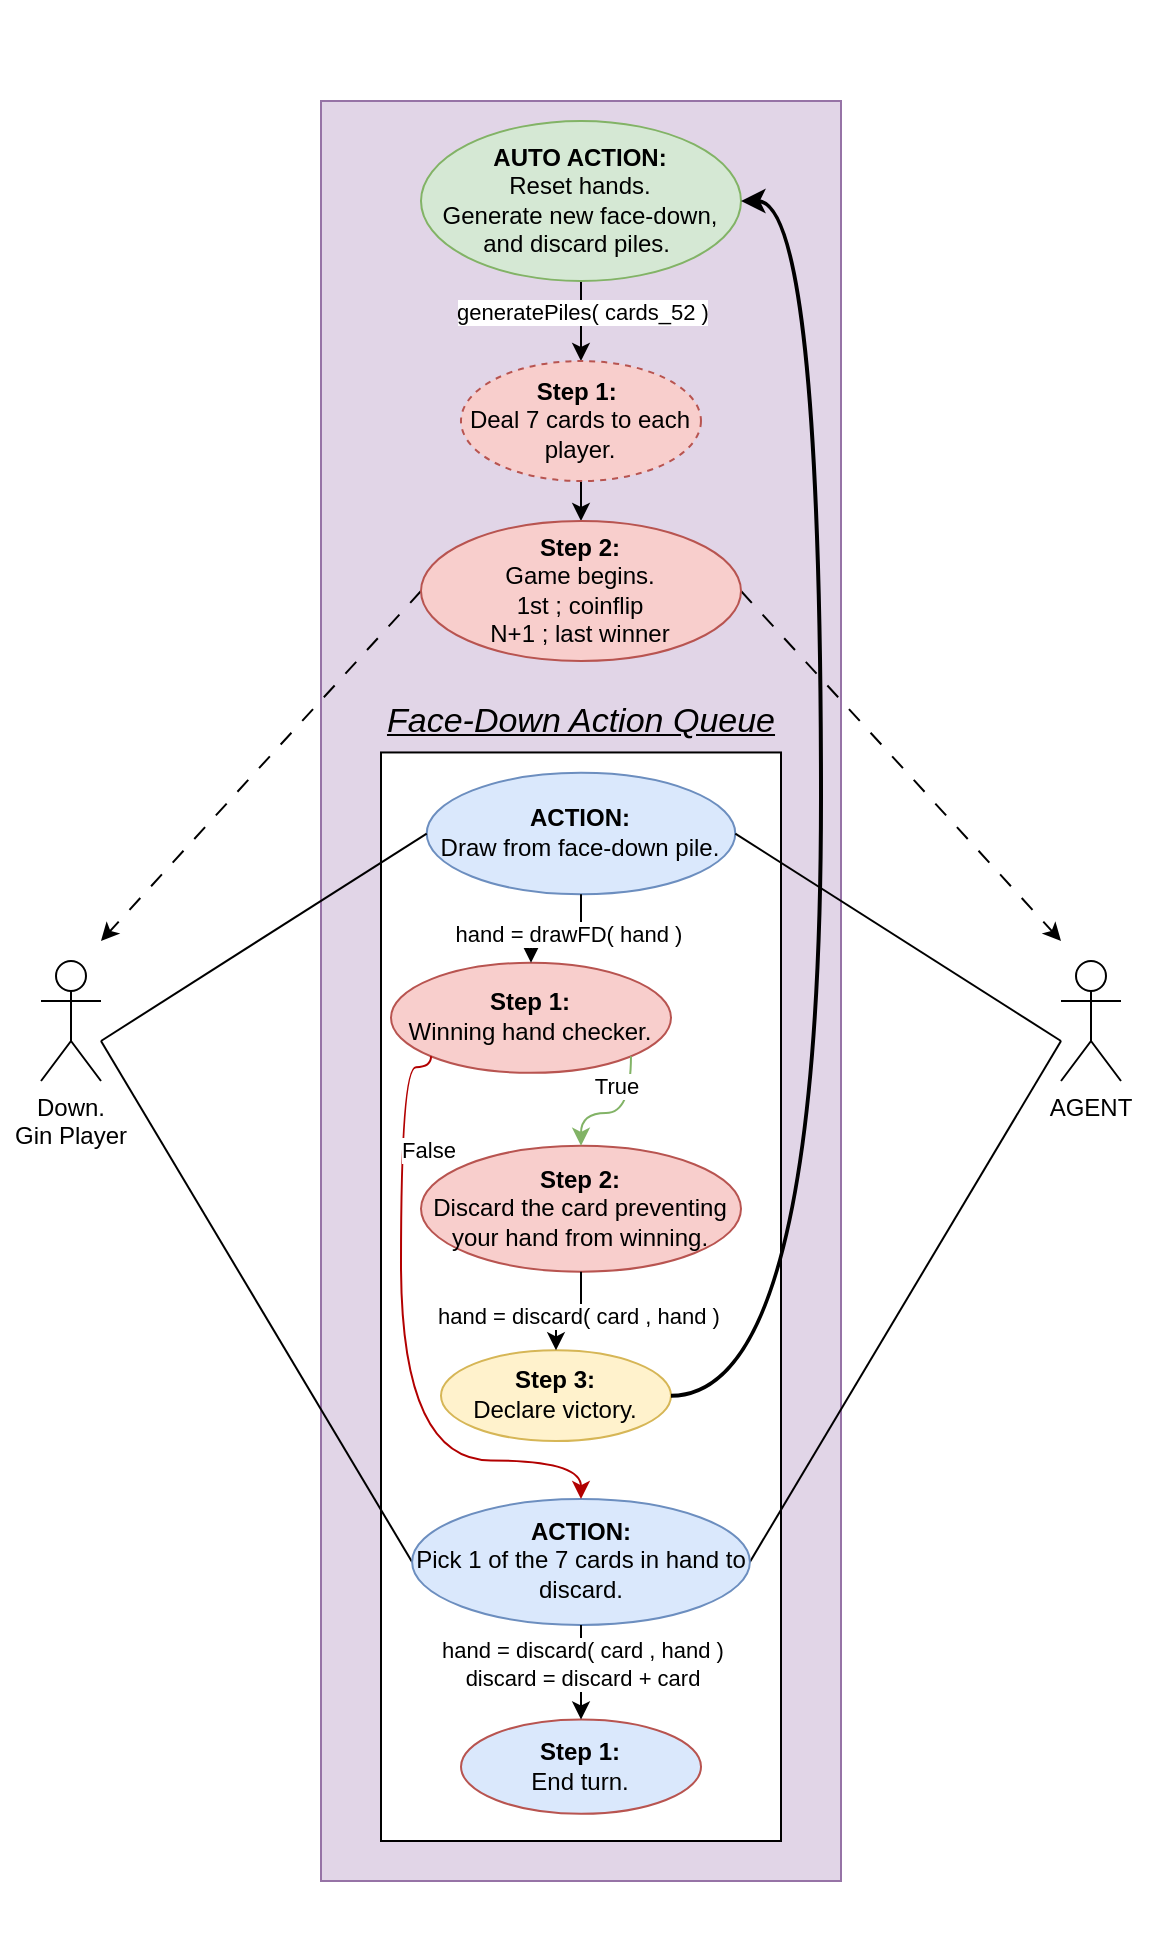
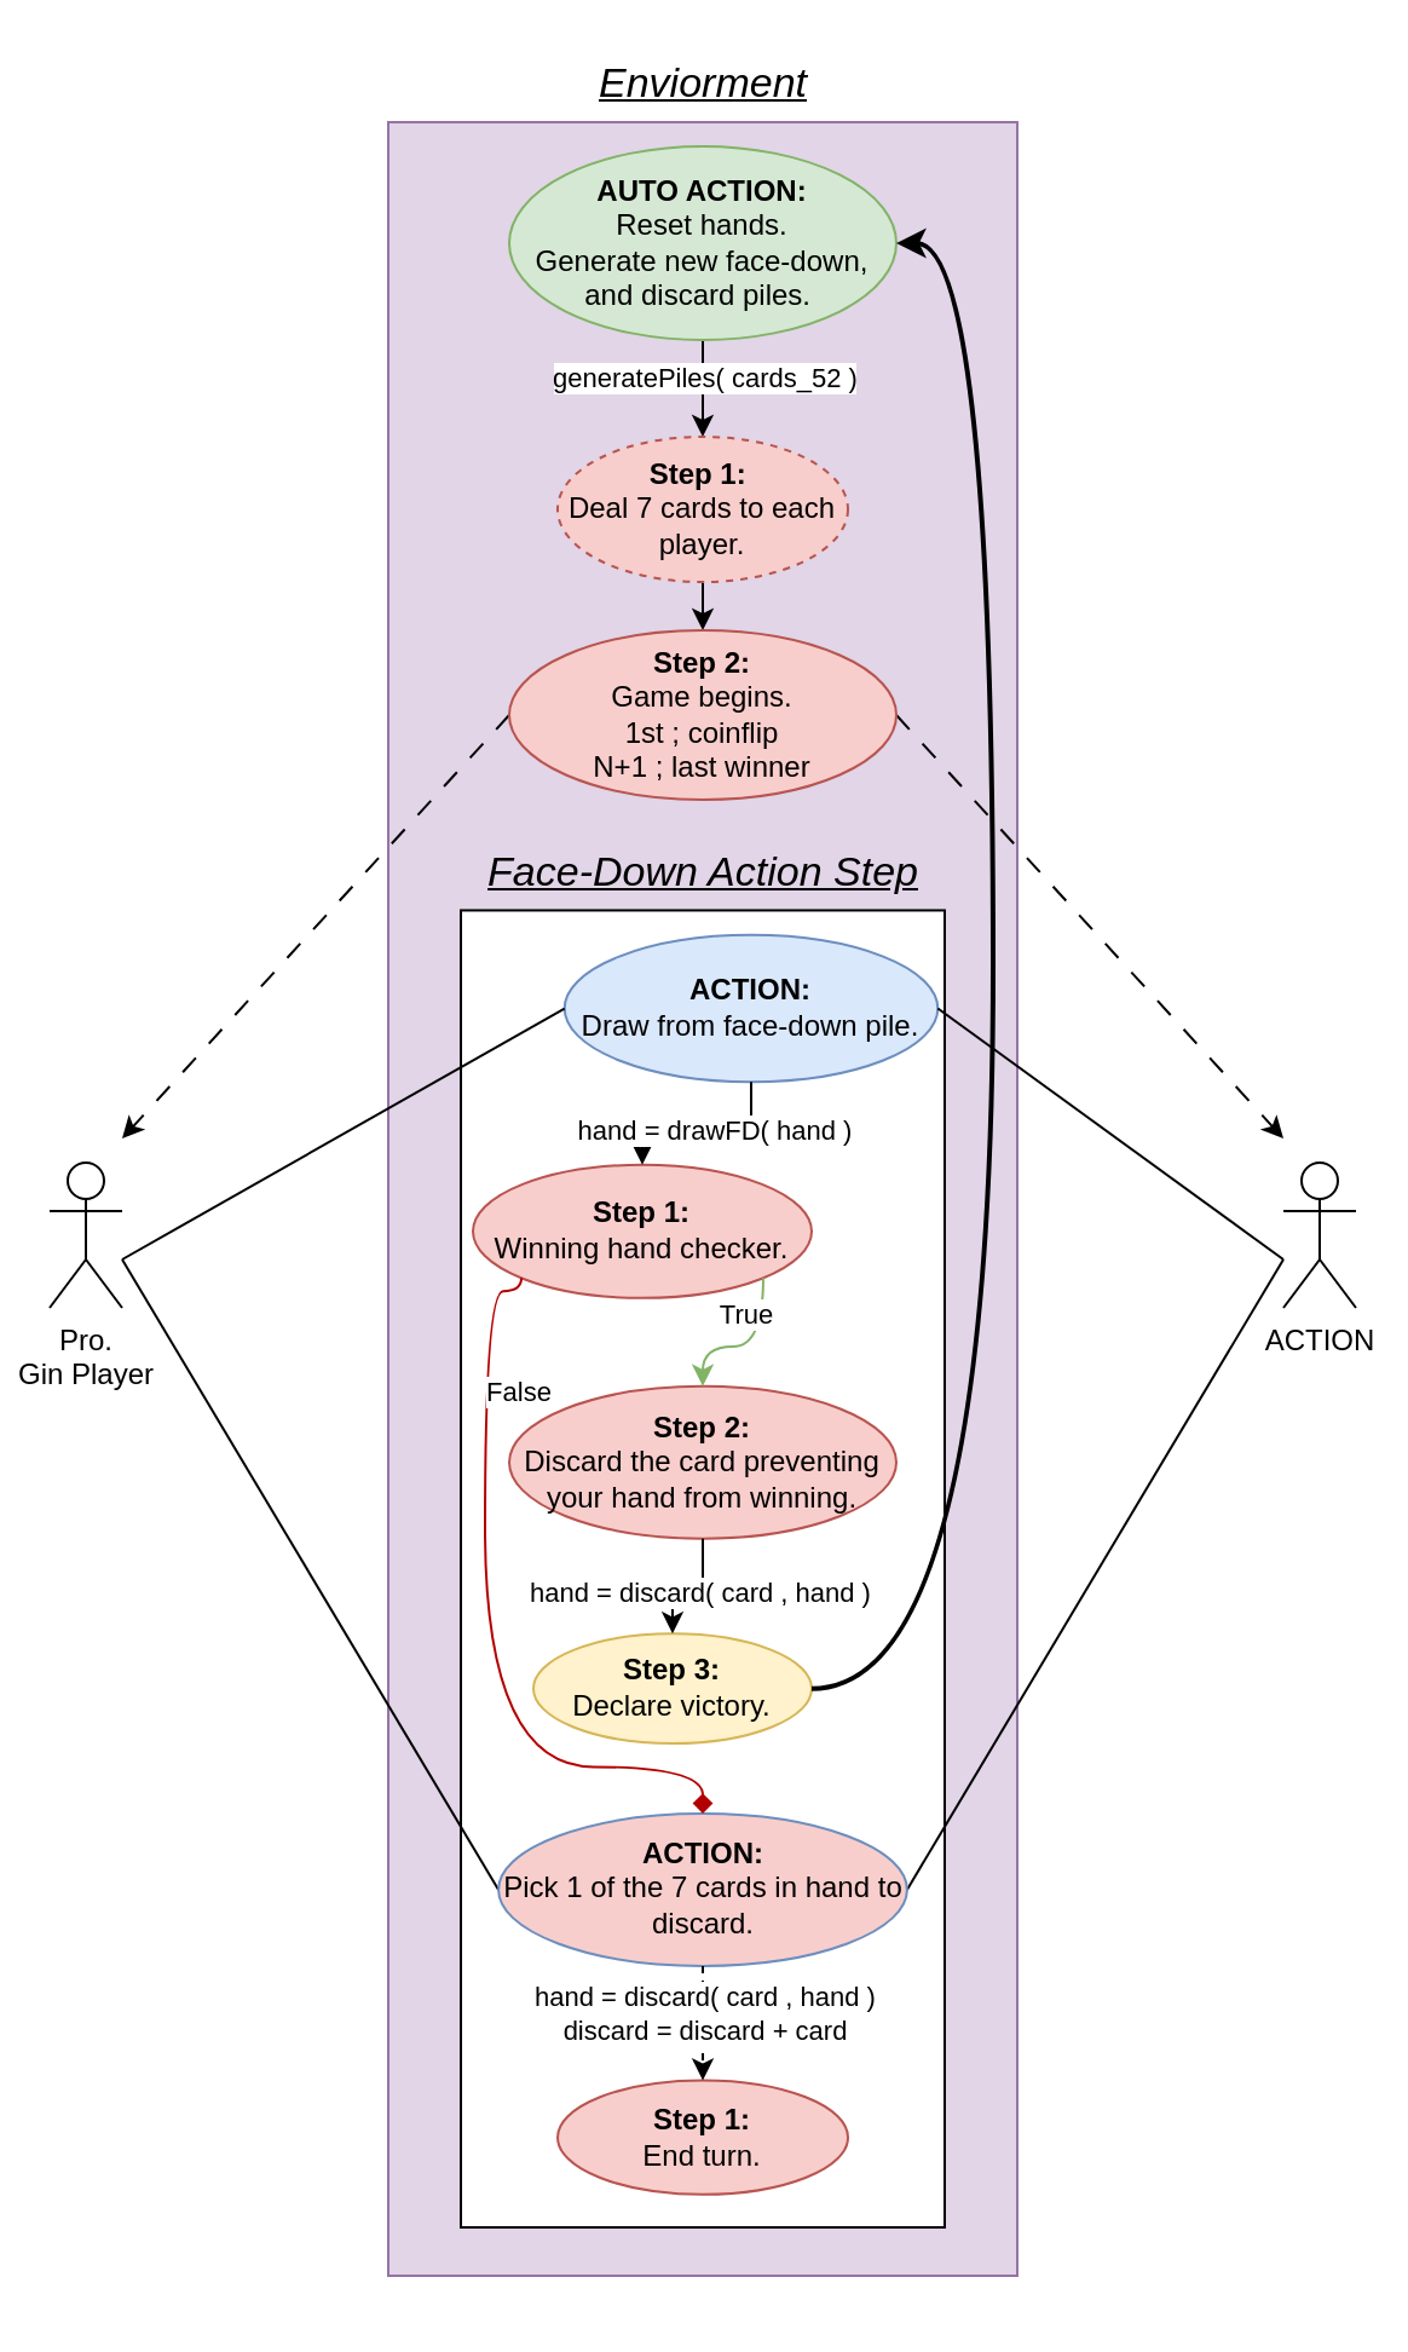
+ <mxCell id="4" value="&lt;font size=&quot;1&quot; style=&quot;&quot;&gt;&lt;u style=&quot;&quot;&gt;&lt;i style=&quot;font-size: 17px;&quot;&gt;Enviorment&lt;/i&gt;&lt;/u&gt;&lt;/font&gt;" style="text;html=1;align=center;verticalAlign=middle;resizable=0;points=[];autosize=1;strokeColor=none;fillColor=none;" vertex="1" parent="1"><mxGeometry x="235" width="110" height="30" as="geometry" y="20" /></mxCell>
- <mxCell id="35" value="&lt;span style=&quot;font-size: 17px;&quot;&gt;&lt;i&gt;&lt;u&gt;Face-Down Action Queue&lt;/u&gt;&lt;/i&gt;&lt;/span&gt;" style="text;html=1;align=center;verticalAlign=middle;resizable=0;points=[];autosize=1;strokeColor=none;fillColor=none;" vertex="1" parent="1"><mxGeometry x="179.99" y="346.27" width="220" height="30" as="geometry" /></mxCell>
+ <mxCell id="35" value="&lt;span style=&quot;font-size: 17px;&quot;&gt;&lt;i&gt;&lt;u&gt;Face-Down Action Step&lt;/u&gt;&lt;/i&gt;&lt;/span&gt;" style="text;html=1;align=center;verticalAlign=middle;resizable=0;points=[];autosize=1;strokeColor=none;fillColor=none;" vertex="1" parent="1"><mxGeometry x="179.99" y="346.27" width="220" height="30" as="geometry" /></mxCell>
- <mxCell id="7" value="&lt;b&gt;ACTION:&lt;/b&gt;&lt;br&gt;Draw from face-down pile." style="ellipse;whiteSpace=wrap;html=1;fillColor=#dae8fc;strokeColor=#6c8ebf;" vertex="1" parent="5"><mxGeometry x="22.86" y="25.934" width="154.29" height="60.686" as="geometry" /></mxCell>
+ <mxCell id="7" value="&lt;b&gt;ACTION:&lt;/b&gt;&lt;br&gt;Draw from face-down pile." style="ellipse;whiteSpace=wrap;html=1;fillColor=#dae8fc;strokeColor=#6c8ebf;" vertex="1" parent="5"><mxGeometry x="42.86" y="25.934" width="154.29" height="60.686" as="geometry" /></mxCell>
- <mxCell id="34" value="AGENT" style="shape=umlActor;verticalLabelPosition=bottom;verticalAlign=top;html=1;outlineConnect=0;" vertex="1" parent="1"><mxGeometry x="530" y="480" width="30" height="60" as="geometry" /></mxCell>
+ <mxCell id="34" value="ACTION" style="shape=umlActor;verticalLabelPosition=bottom;verticalAlign=top;html=1;outlineConnect=0;" vertex="1" parent="1"><mxGeometry x="530" y="480" width="30" height="60" as="geometry" /></mxCell>
- <mxCell id="3" value="Down.&lt;br&gt;Gin Player" style="shape=umlActor;verticalLabelPosition=bottom;verticalAlign=top;html=1;outlineConnect=0;" vertex="1" parent="1"><mxGeometry x="20" y="480" width="30" height="60" as="geometry" /></mxCell>
+ <mxCell id="3" value="Pro.&lt;br&gt;Gin Player" style="shape=umlActor;verticalLabelPosition=bottom;verticalAlign=top;html=1;outlineConnect=0;" vertex="1" parent="1"><mxGeometry x="20" y="480" width="30" height="60" as="geometry" /></mxCell>
- <mxCell id="19" value="" style="edgeStyle=orthogonalEdgeStyle;rounded=0;orthogonalLoop=1;jettySize=auto;html=1;exitX=0;exitY=1;exitDx=0;exitDy=0;curved=1;fillColor=#e51400;strokeColor=#B20000;entryX=0.5;entryY=0;entryDx=0;entryDy=0;" edge="1" parent="5" source="8" target="18"><mxGeometry relative="1" as="geometry"><mxPoint x="-60" y="298.933" as="targetPoint" /><Array as="points"><mxPoint x="10" y="173.067" /><mxPoint x="10" y="369.733" /></Array></mxGeometry></mxCell>
+ <mxCell id="19" value="" style="edgeStyle=orthogonalEdgeStyle;rounded=0;orthogonalLoop=1;jettySize=auto;html=1;exitX=0;exitY=1;exitDx=0;exitDy=0;curved=1;fillColor=#e51400;strokeColor=#B20000;entryX=0.5;entryY=0;entryDx=0;entryDy=0;endArrow=diamond;" edge="1" parent="5" source="8" target="18"><mxGeometry relative="1" as="geometry"><mxPoint x="-60" y="298.933" as="targetPoint" /><Array as="points"><mxPoint x="10" y="173.067" /><mxPoint x="10" y="369.733" /></Array></mxGeometry></mxCell>
- <mxCell id="18" value="&lt;b&gt;ACTION:&lt;/b&gt;&lt;br&gt;&lt;font style=&quot;font-size: 12px;&quot;&gt;Pick 1 of the 7 cards in hand to discard. &lt;br&gt;&lt;/font&gt;" style="ellipse;whiteSpace=wrap;html=1;fillColor=#dae8fc;strokeColor=#6c8ebf;" vertex="1" parent="5"><mxGeometry x="15.55" y="389.013" width="168.89" height="62.933" as="geometry" /></mxCell>
+ <mxCell id="18" value="&lt;b&gt;ACTION:&lt;/b&gt;&lt;br&gt;&lt;font style=&quot;font-size: 12px;&quot;&gt;Pick 1 of the 7 cards in hand to discard. &lt;br&gt;&lt;/font&gt;" style="ellipse;whiteSpace=wrap;html=1;fillColor=#f8cecc;strokeColor=#6c8ebf;" vertex="1" parent="5"><mxGeometry x="15.55" y="389.013" width="168.89" height="62.933" as="geometry" /></mxCell>
- <mxCell id="22" style="edgeStyle=orthogonalEdgeStyle;rounded=0;orthogonalLoop=1;jettySize=auto;html=1;exitX=0.5;exitY=1;exitDx=0;exitDy=0;entryX=0.5;entryY=0;entryDx=0;entryDy=0;" edge="1" parent="5" source="18" target="21"><mxGeometry relative="1" as="geometry" /></mxCell>
+ <mxCell id="22" style="edgeStyle=orthogonalEdgeStyle;rounded=0;orthogonalLoop=1;jettySize=auto;html=1;exitX=0.5;exitY=1;exitDx=0;exitDy=0;entryX=0.5;entryY=0;entryDx=0;entryDy=0;dashed=1;" edge="1" parent="5" source="18" target="21"><mxGeometry relative="1" as="geometry" /></mxCell>
- <mxCell id="21" value="&lt;b&gt;Step 1:&lt;/b&gt;&lt;br&gt;End turn." style="ellipse;whiteSpace=wrap;html=1;fillColor=#dae8fc;strokeColor=#b85450;" vertex="1" parent="5"><mxGeometry x="40.01" y="499.229" width="120" height="47.2" as="geometry" /></mxCell>
+ <mxCell id="21" value="&lt;b&gt;Step 1:&lt;/b&gt;&lt;br&gt;End turn." style="ellipse;whiteSpace=wrap;html=1;fillColor=#f8cecc;strokeColor=#b85450;" vertex="1" parent="5"><mxGeometry x="40.01" y="499.229" width="120" height="47.2" as="geometry" /></mxCell>
